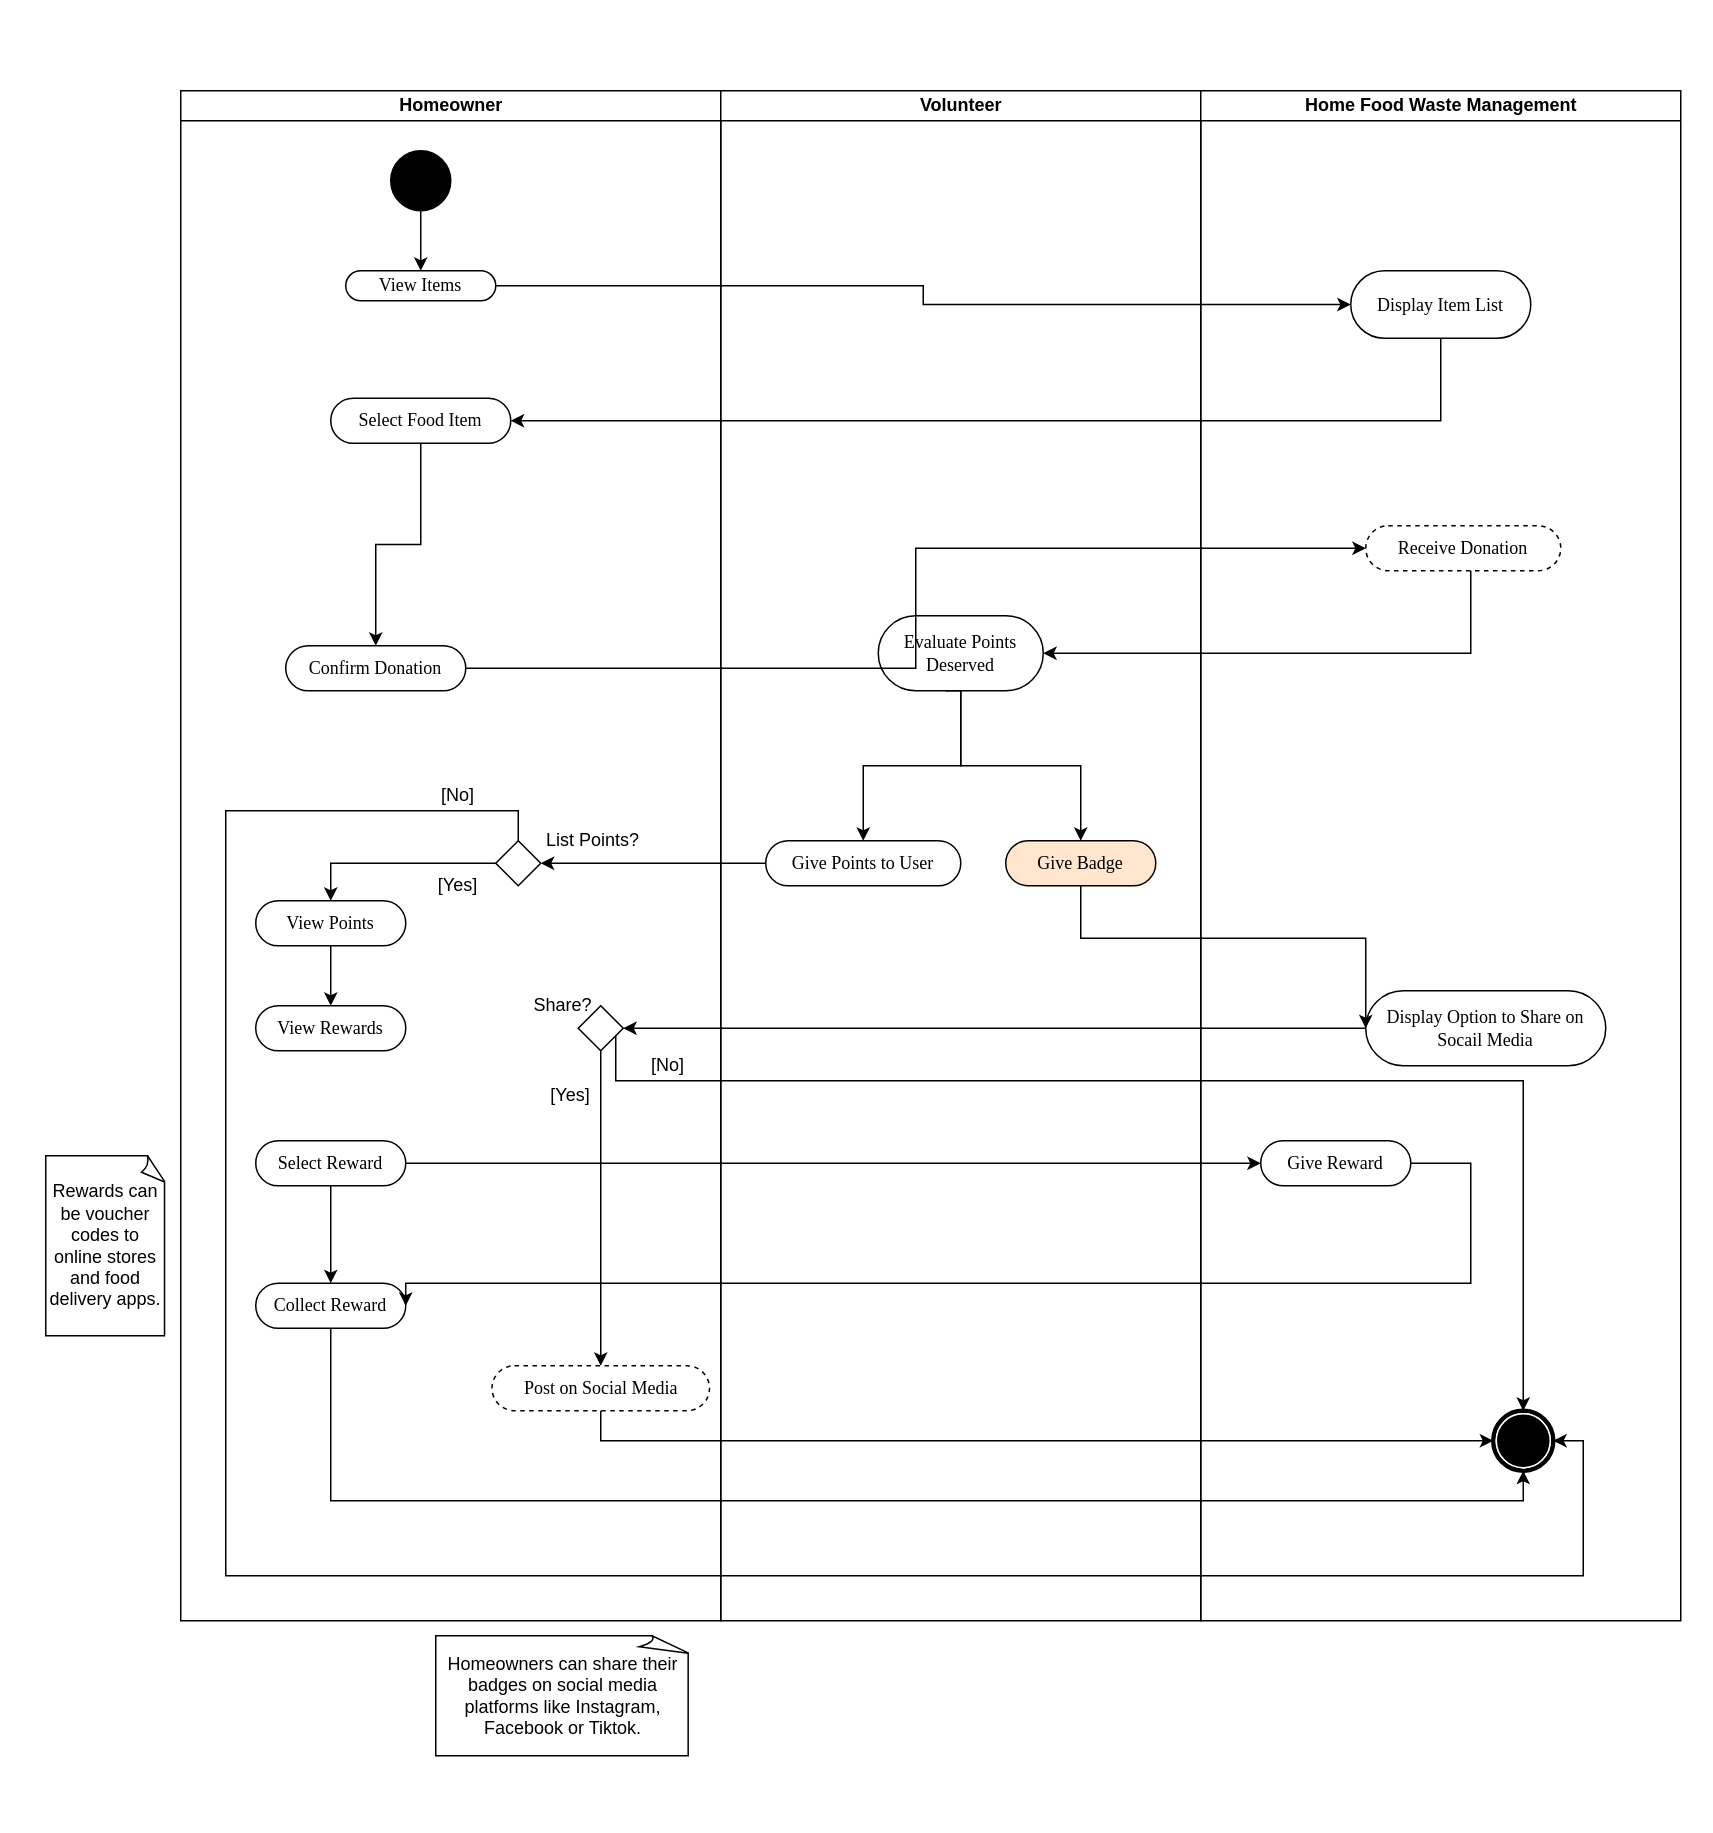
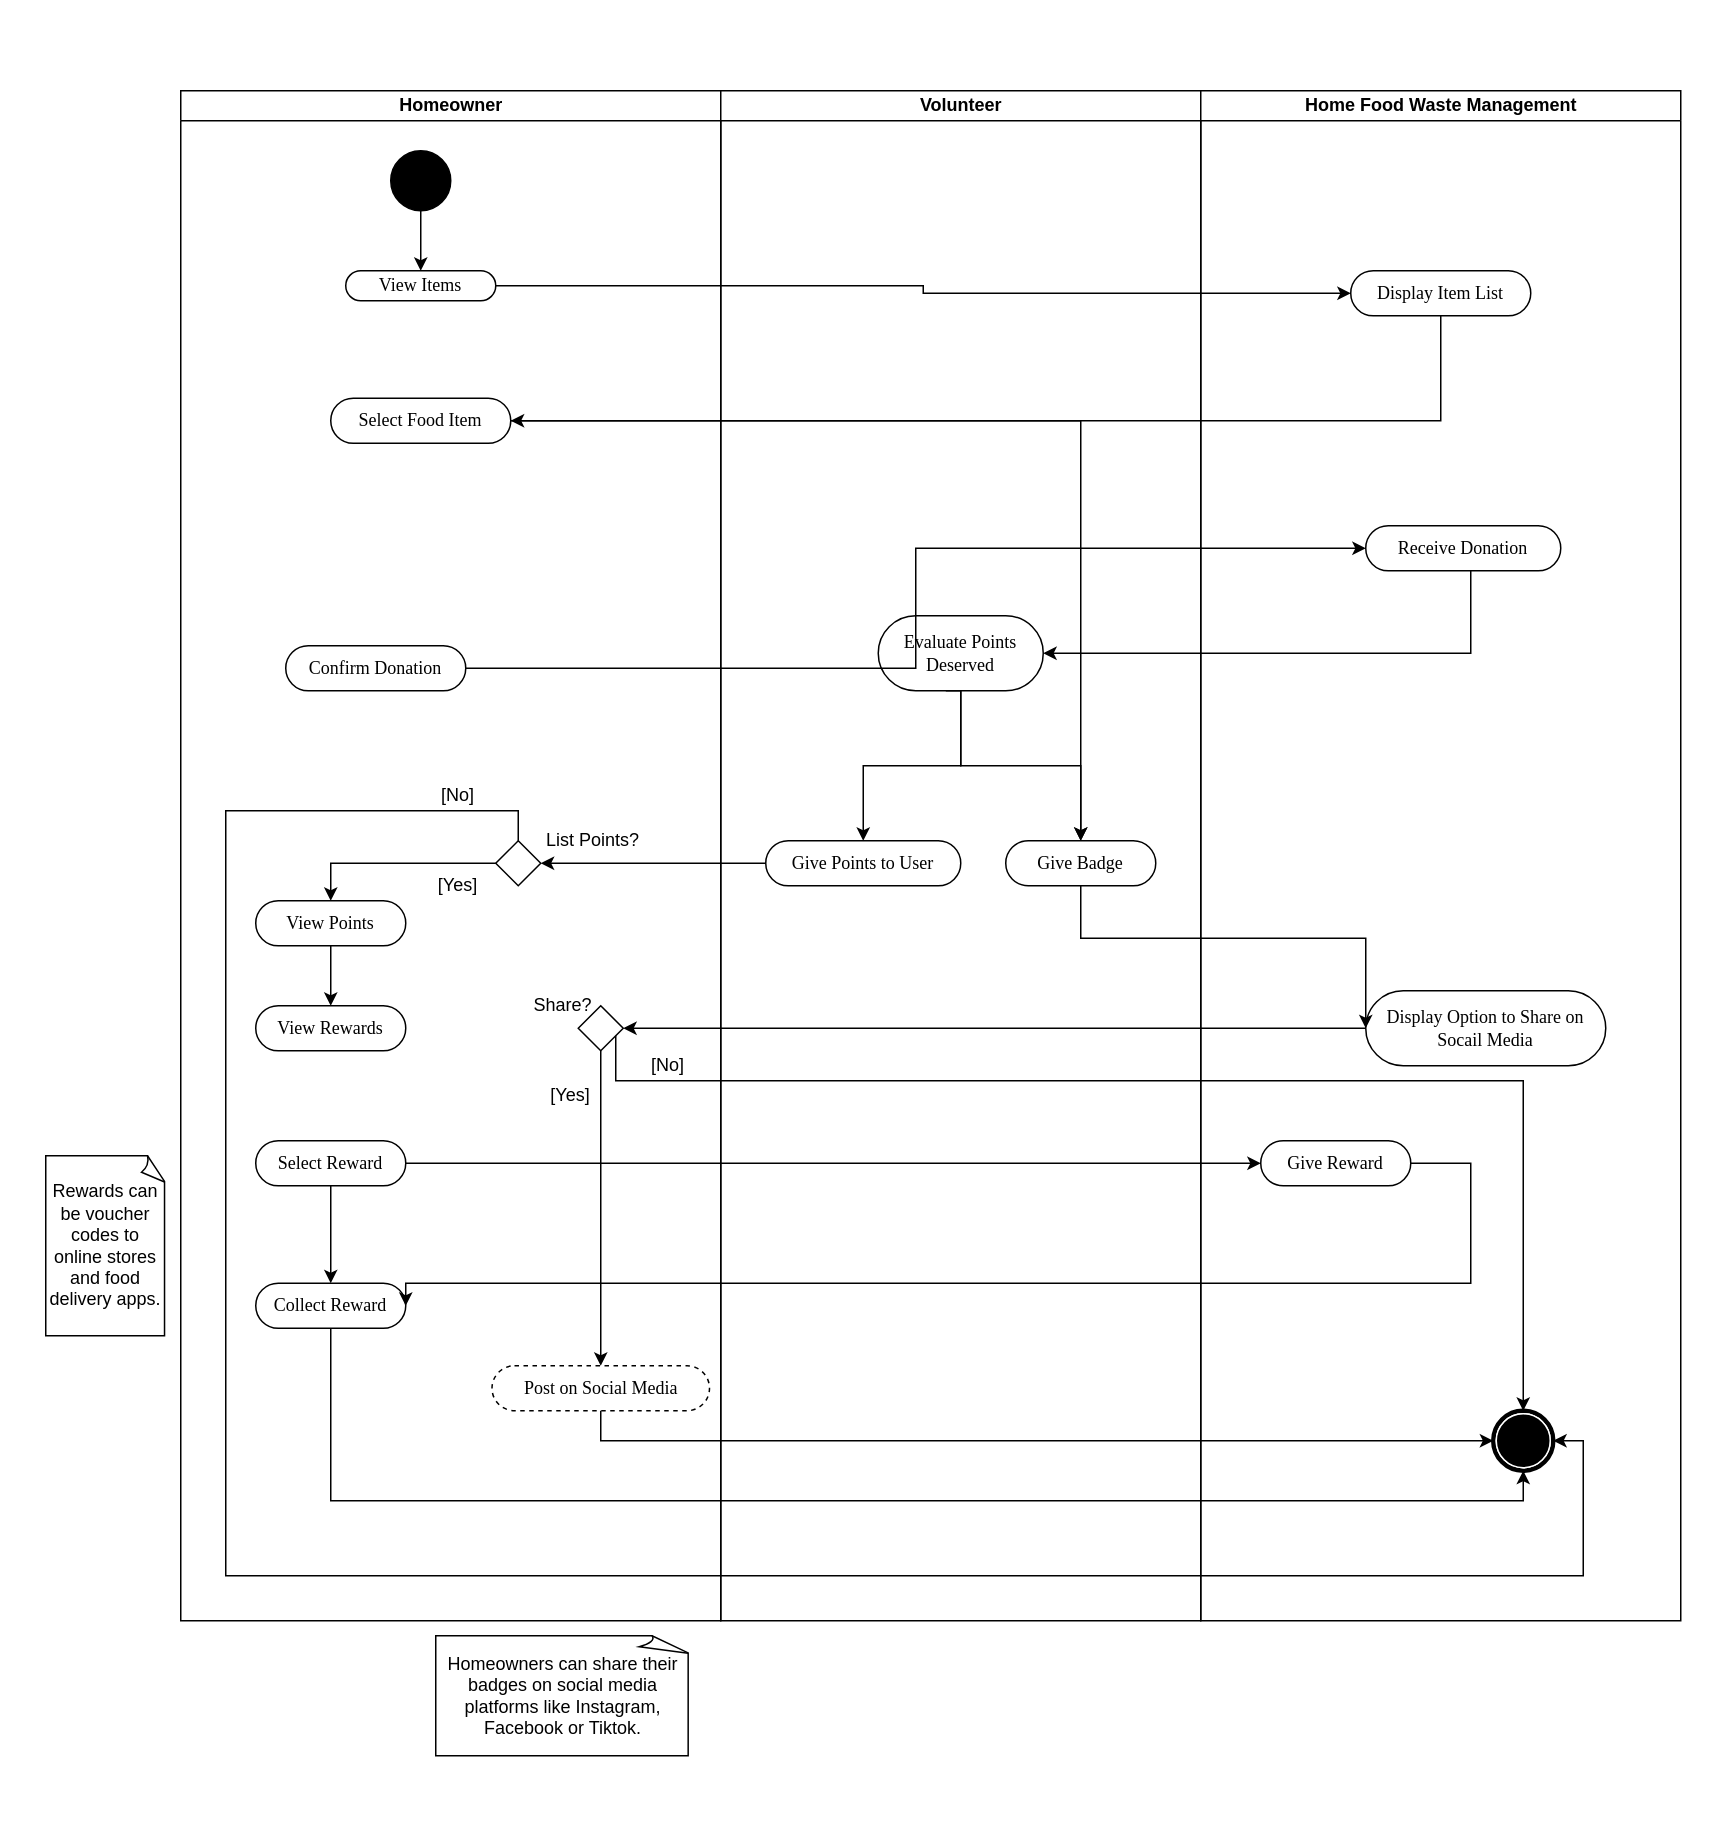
- <mxCell id="47" value="Display Item List" style="rounded=1;whiteSpace=wrap;html=1;shadow=0;comic=0;labelBackgroundColor=none;strokeWidth=1;fontFamily=Verdana;fontSize=12;align=center;arcSize=50;" parent="2" vertex="1"><mxGeometry x="880" y="160" width="120" height="45" as="geometry" /></mxCell>
+ <mxCell id="47" value="Display Item List" style="rounded=1;whiteSpace=wrap;html=1;shadow=0;comic=0;labelBackgroundColor=none;strokeWidth=1;fontFamily=Verdana;fontSize=12;align=center;arcSize=50;" parent="2" vertex="1"><mxGeometry x="880" y="160" width="120" height="30" as="geometry" /></mxCell>
- <mxCell id="17" style="edgeStyle=orthogonalEdgeStyle;rounded=0;orthogonalLoop=1;jettySize=auto;html=1;entryX=0.5;entryY=0;entryDx=0;entryDy=0;" parent="3" source="15" target="16" edge="1"><mxGeometry relative="1" as="geometry" /></mxCell>
+ <mxCell id="17" style="edgeStyle=orthogonalEdgeStyle;rounded=0;orthogonalLoop=1;jettySize=auto;html=1;" parent="3" source="15" target="37" edge="1"><mxGeometry relative="1" as="geometry" /></mxCell>
- <mxCell id="39" value="Receive Donation" style="rounded=1;whiteSpace=wrap;html=1;shadow=0;comic=0;labelBackgroundColor=none;strokeWidth=1;fontFamily=Verdana;fontSize=12;align=center;arcSize=50;dashed=1;" parent="2" vertex="1"><mxGeometry x="890" y="330" width="130" height="30" as="geometry" /></mxCell>
+ <mxCell id="39" value="Receive Donation" style="rounded=1;whiteSpace=wrap;html=1;shadow=0;comic=0;labelBackgroundColor=none;strokeWidth=1;fontFamily=Verdana;fontSize=12;align=center;arcSize=50;" parent="2" vertex="1"><mxGeometry x="890" y="330" width="130" height="30" as="geometry" /></mxCell>
- <mxCell id="37" value="Give Badge" style="rounded=1;whiteSpace=wrap;html=1;shadow=0;comic=0;labelBackgroundColor=none;strokeWidth=1;fontFamily=Verdana;fontSize=12;align=center;arcSize=50;fillColor=#ffe6cc;" parent="2" vertex="1"><mxGeometry x="650" y="540" width="100" height="30" as="geometry" /></mxCell>
+ <mxCell id="37" value="Give Badge" style="rounded=1;whiteSpace=wrap;html=1;shadow=0;comic=0;labelBackgroundColor=none;strokeWidth=1;fontFamily=Verdana;fontSize=12;align=center;arcSize=50;" parent="2" vertex="1"><mxGeometry x="650" y="540" width="100" height="30" as="geometry" /></mxCell>
